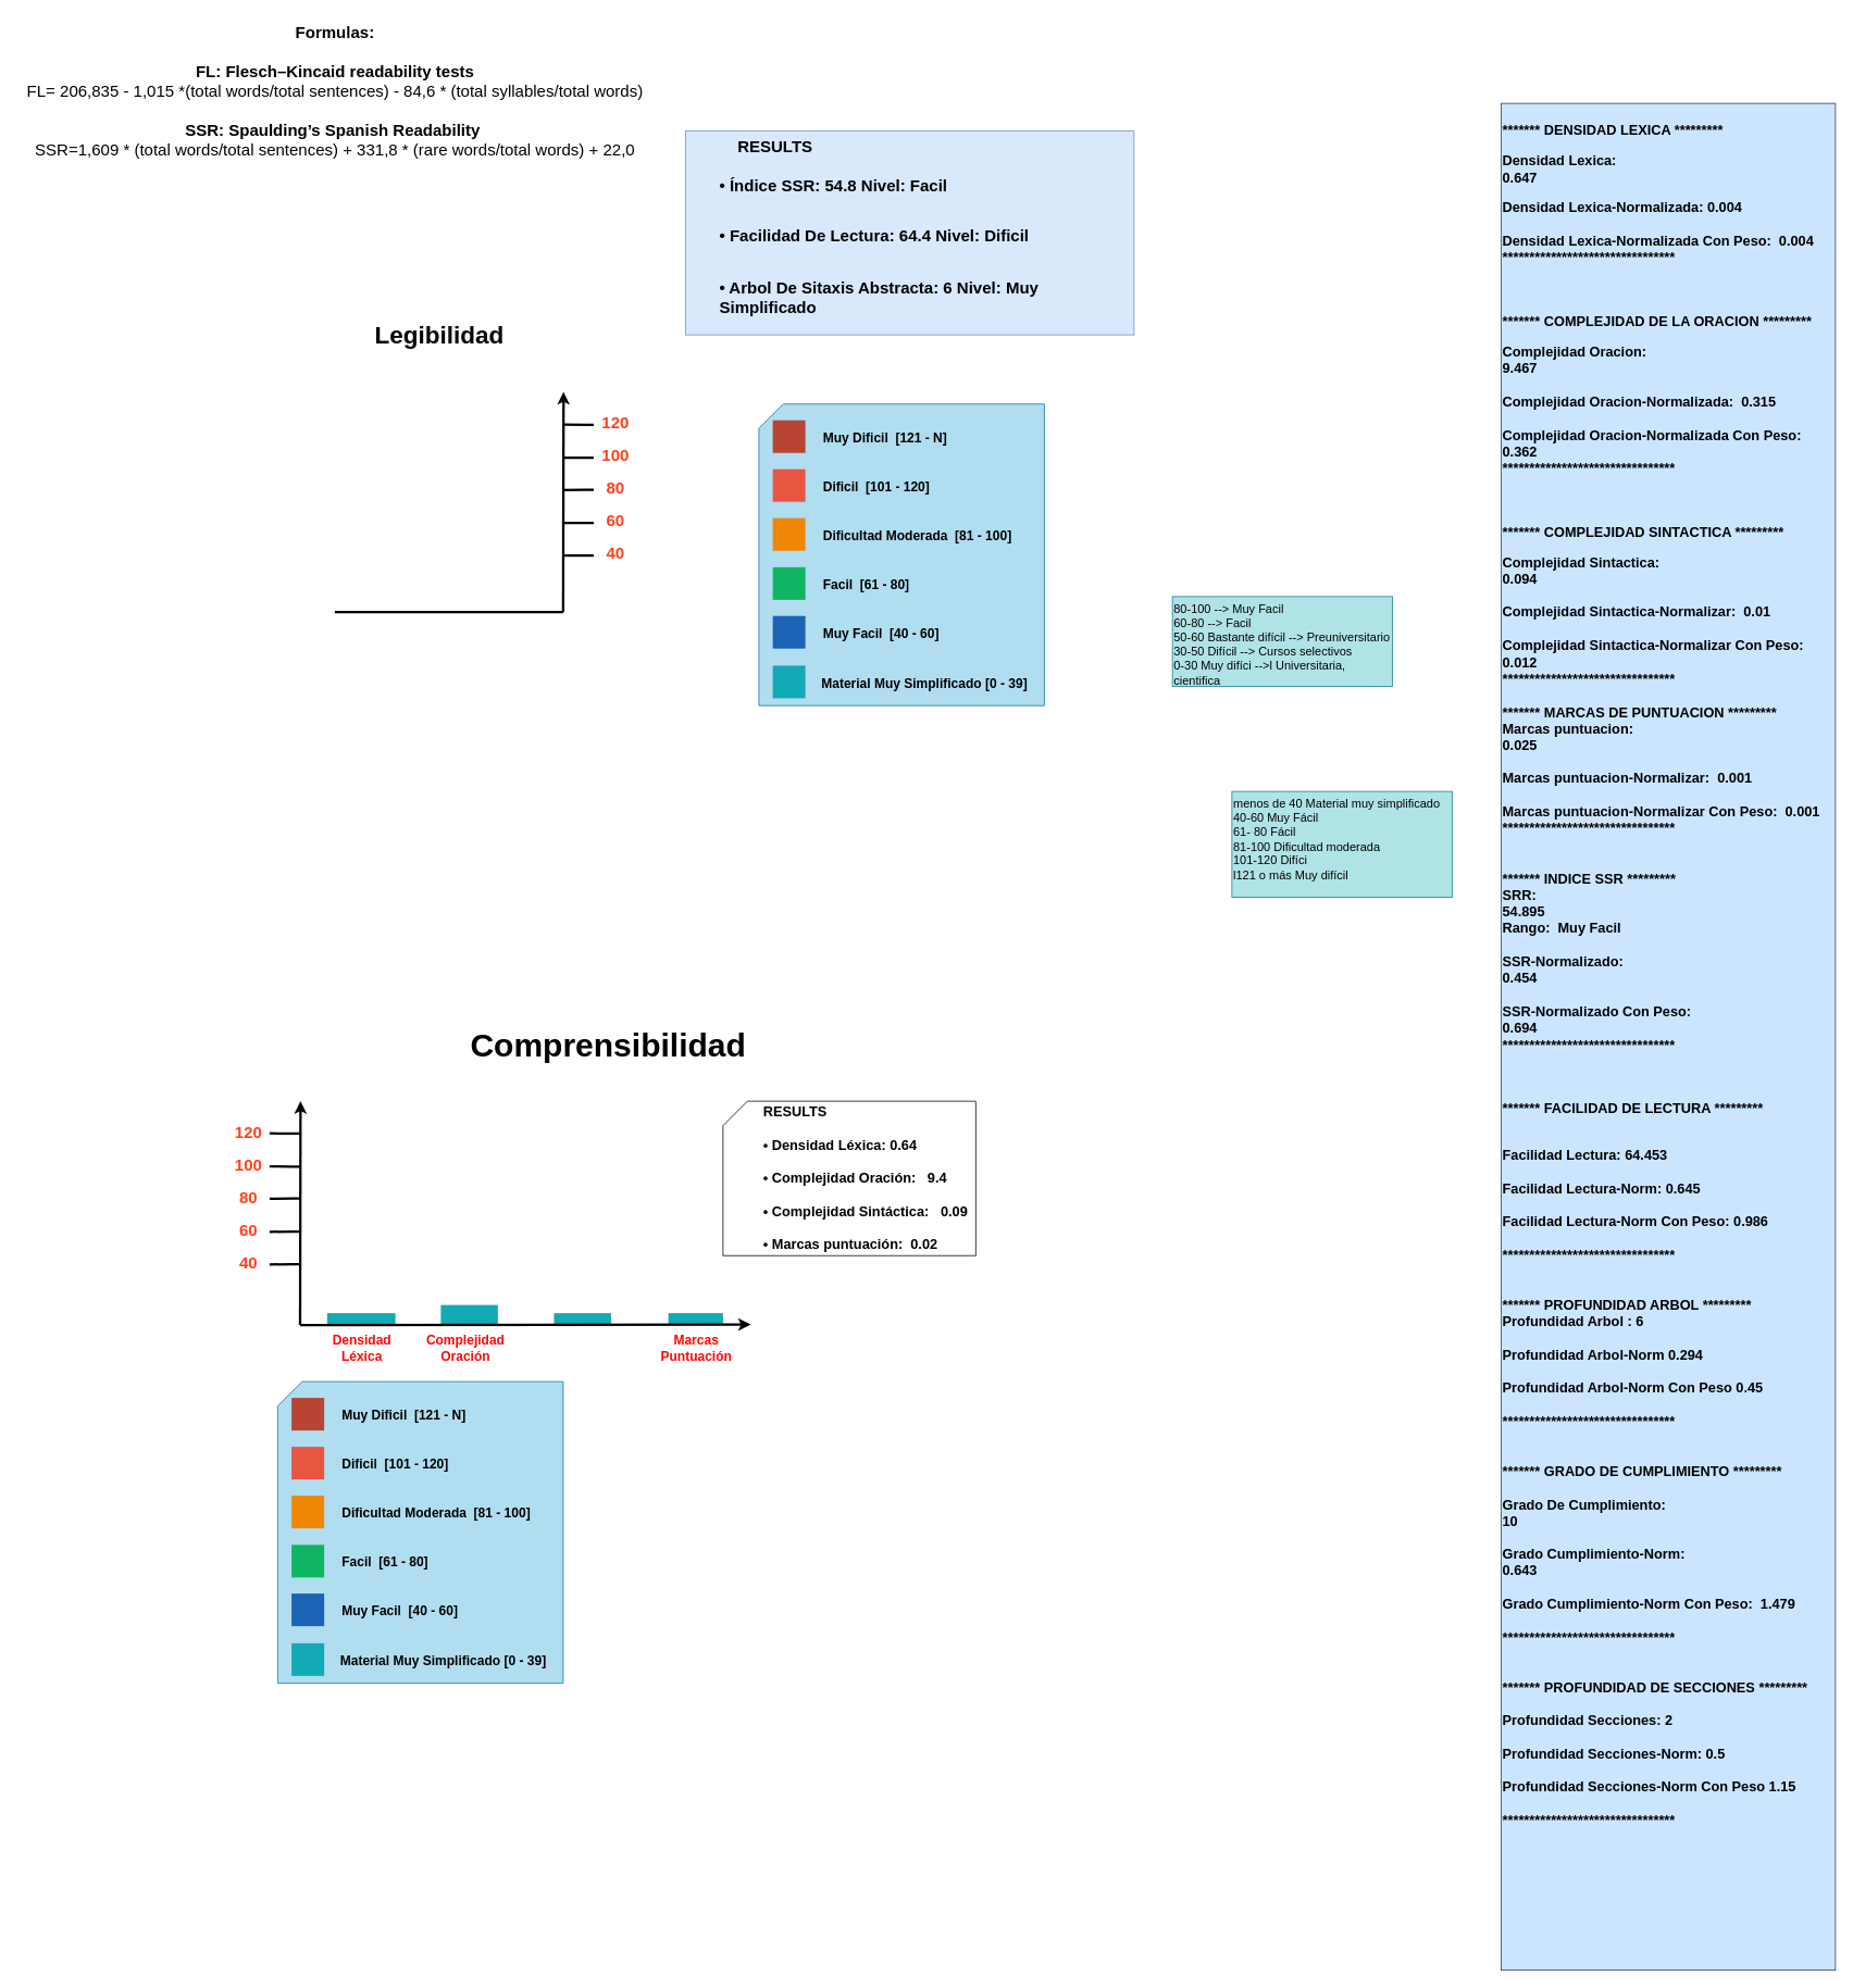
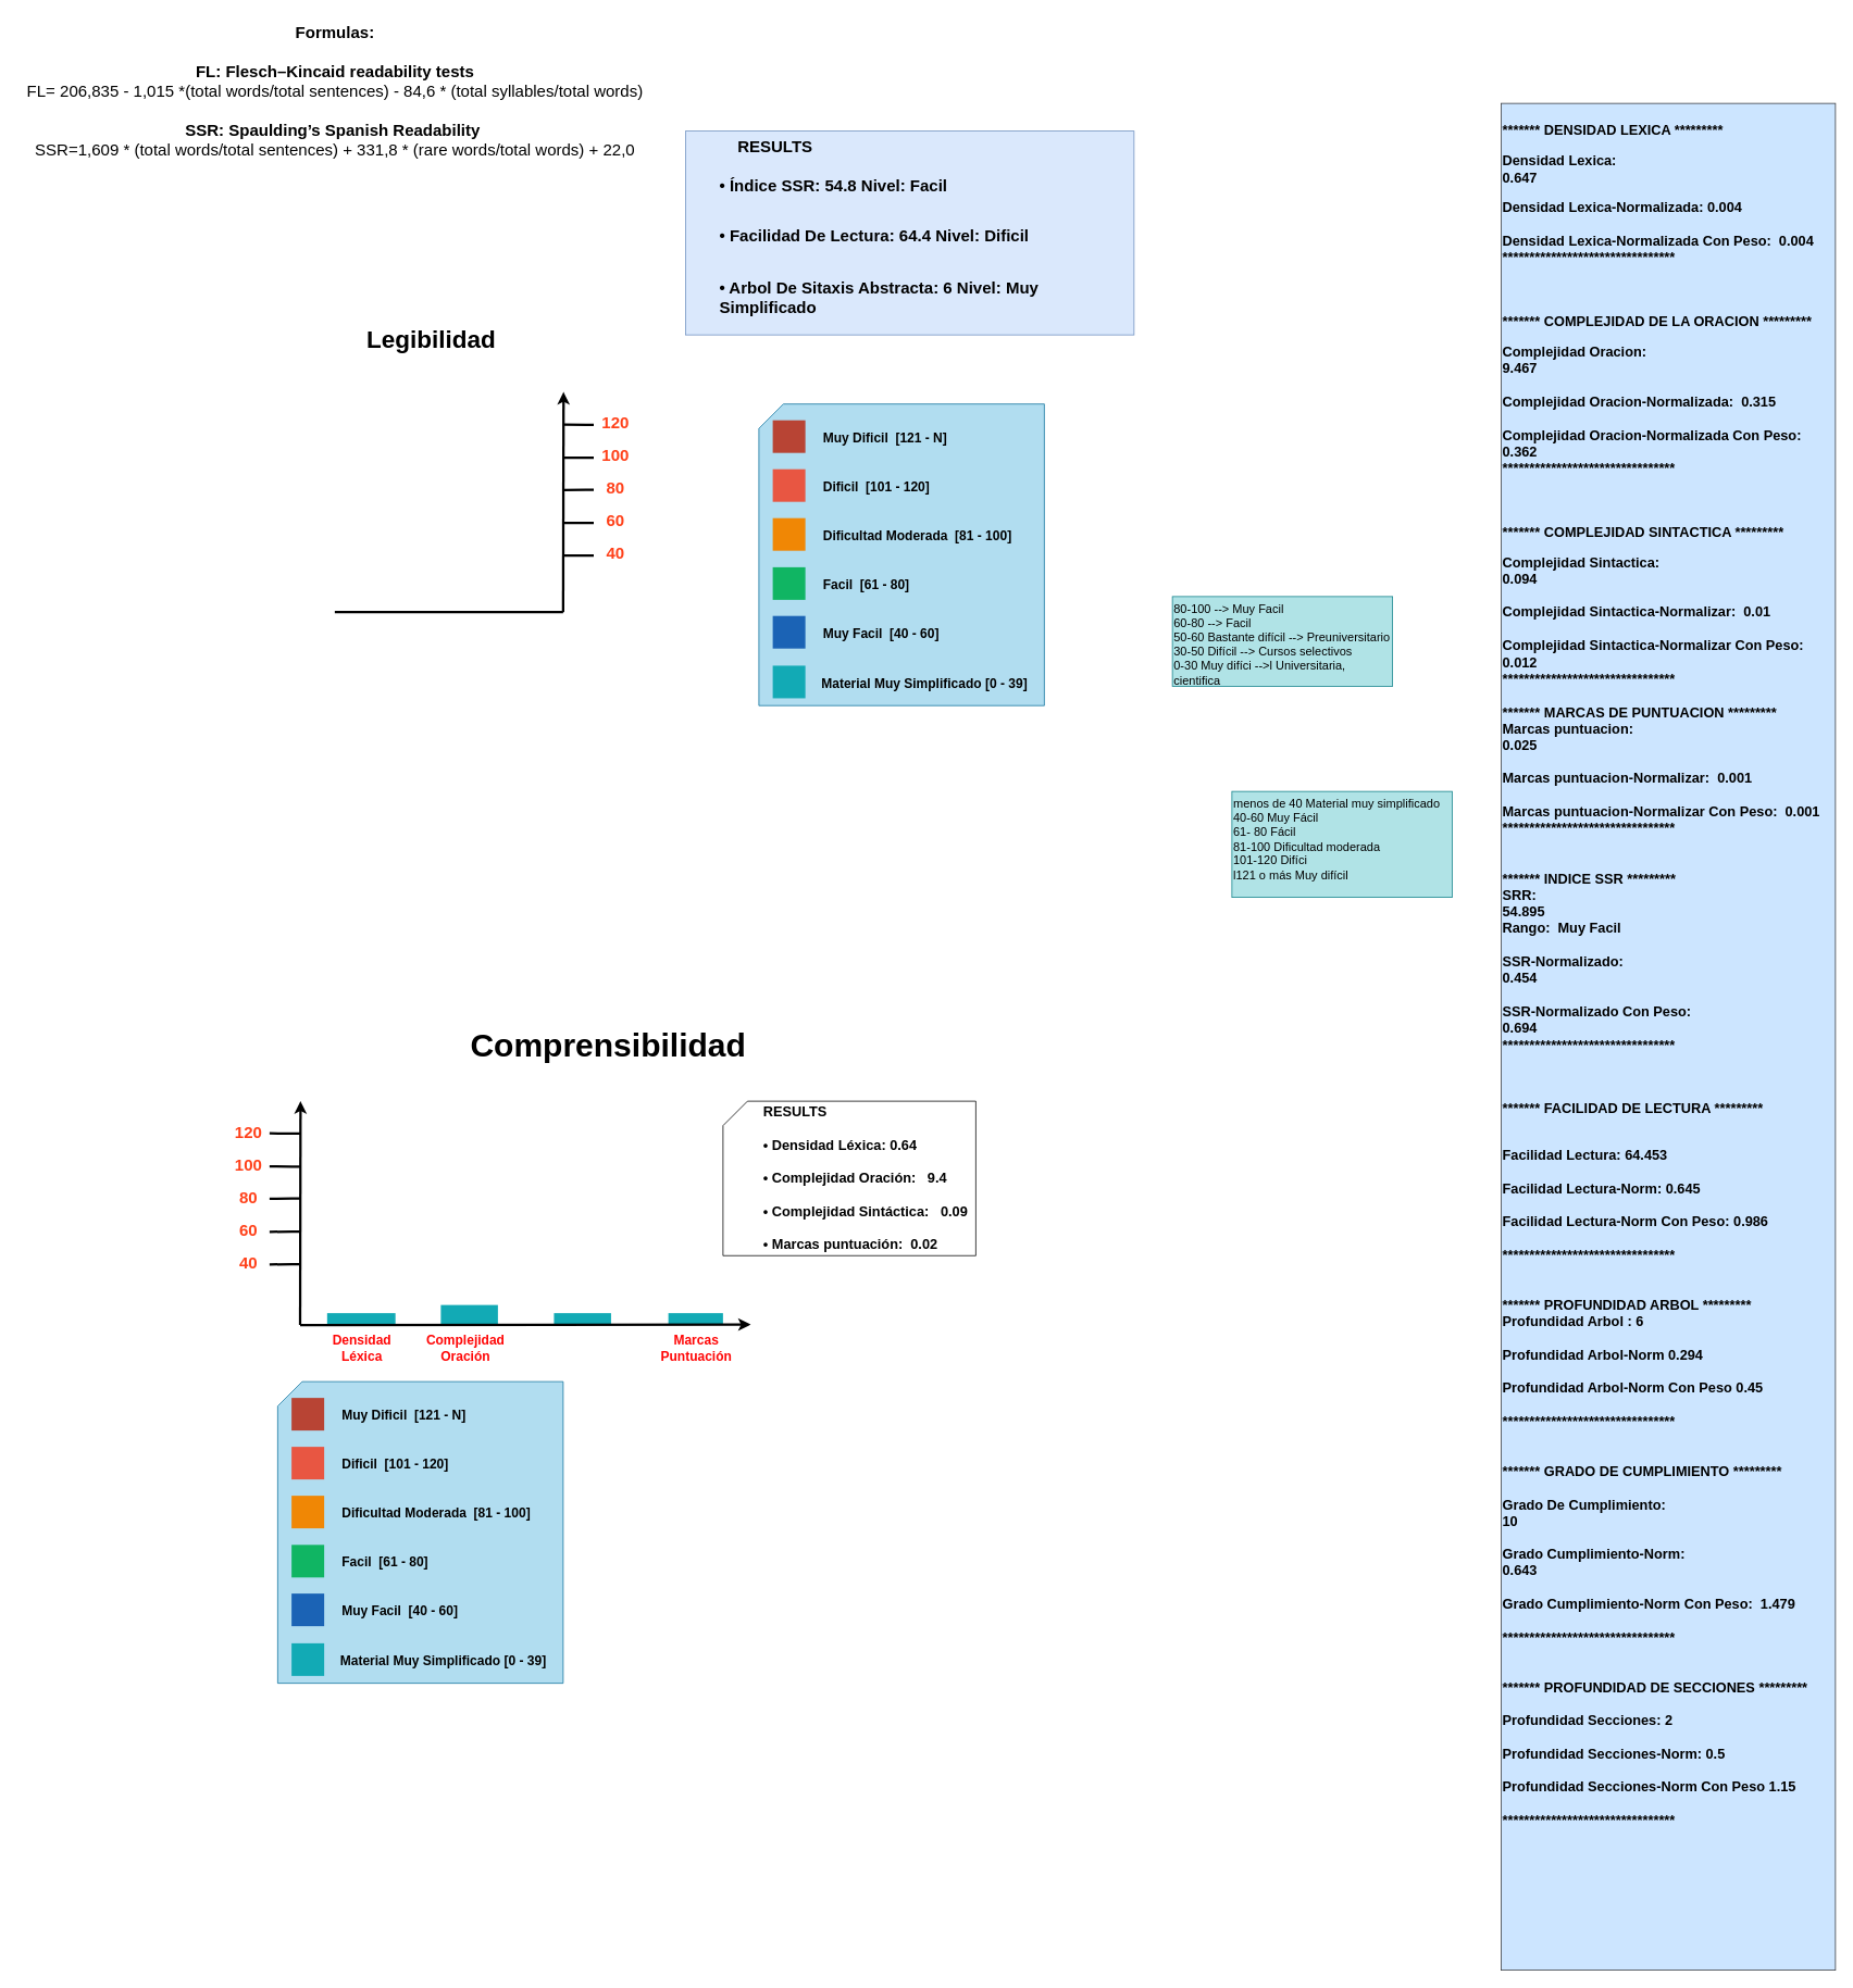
- <mxCell id="40" value="Legibilidad" style="text;spacingTop=-5;align=center;verticalAlign=middle;fontSize=30;fontStyle=1;html=1;points=[]" parent="1" vertex="1"><mxGeometry x="382.5" y="390" width="310" height="45" as="geometry" /></mxCell>
+ <mxCell id="40" value="Legibilidad" style="text;spacingTop=-5;align=center;verticalAlign=middle;fontSize=30;fontStyle=1;html=1;points=[]" parent="1" vertex="1"><mxGeometry x="372.5" y="395" width="310" height="45" as="geometry" /></mxCell>
